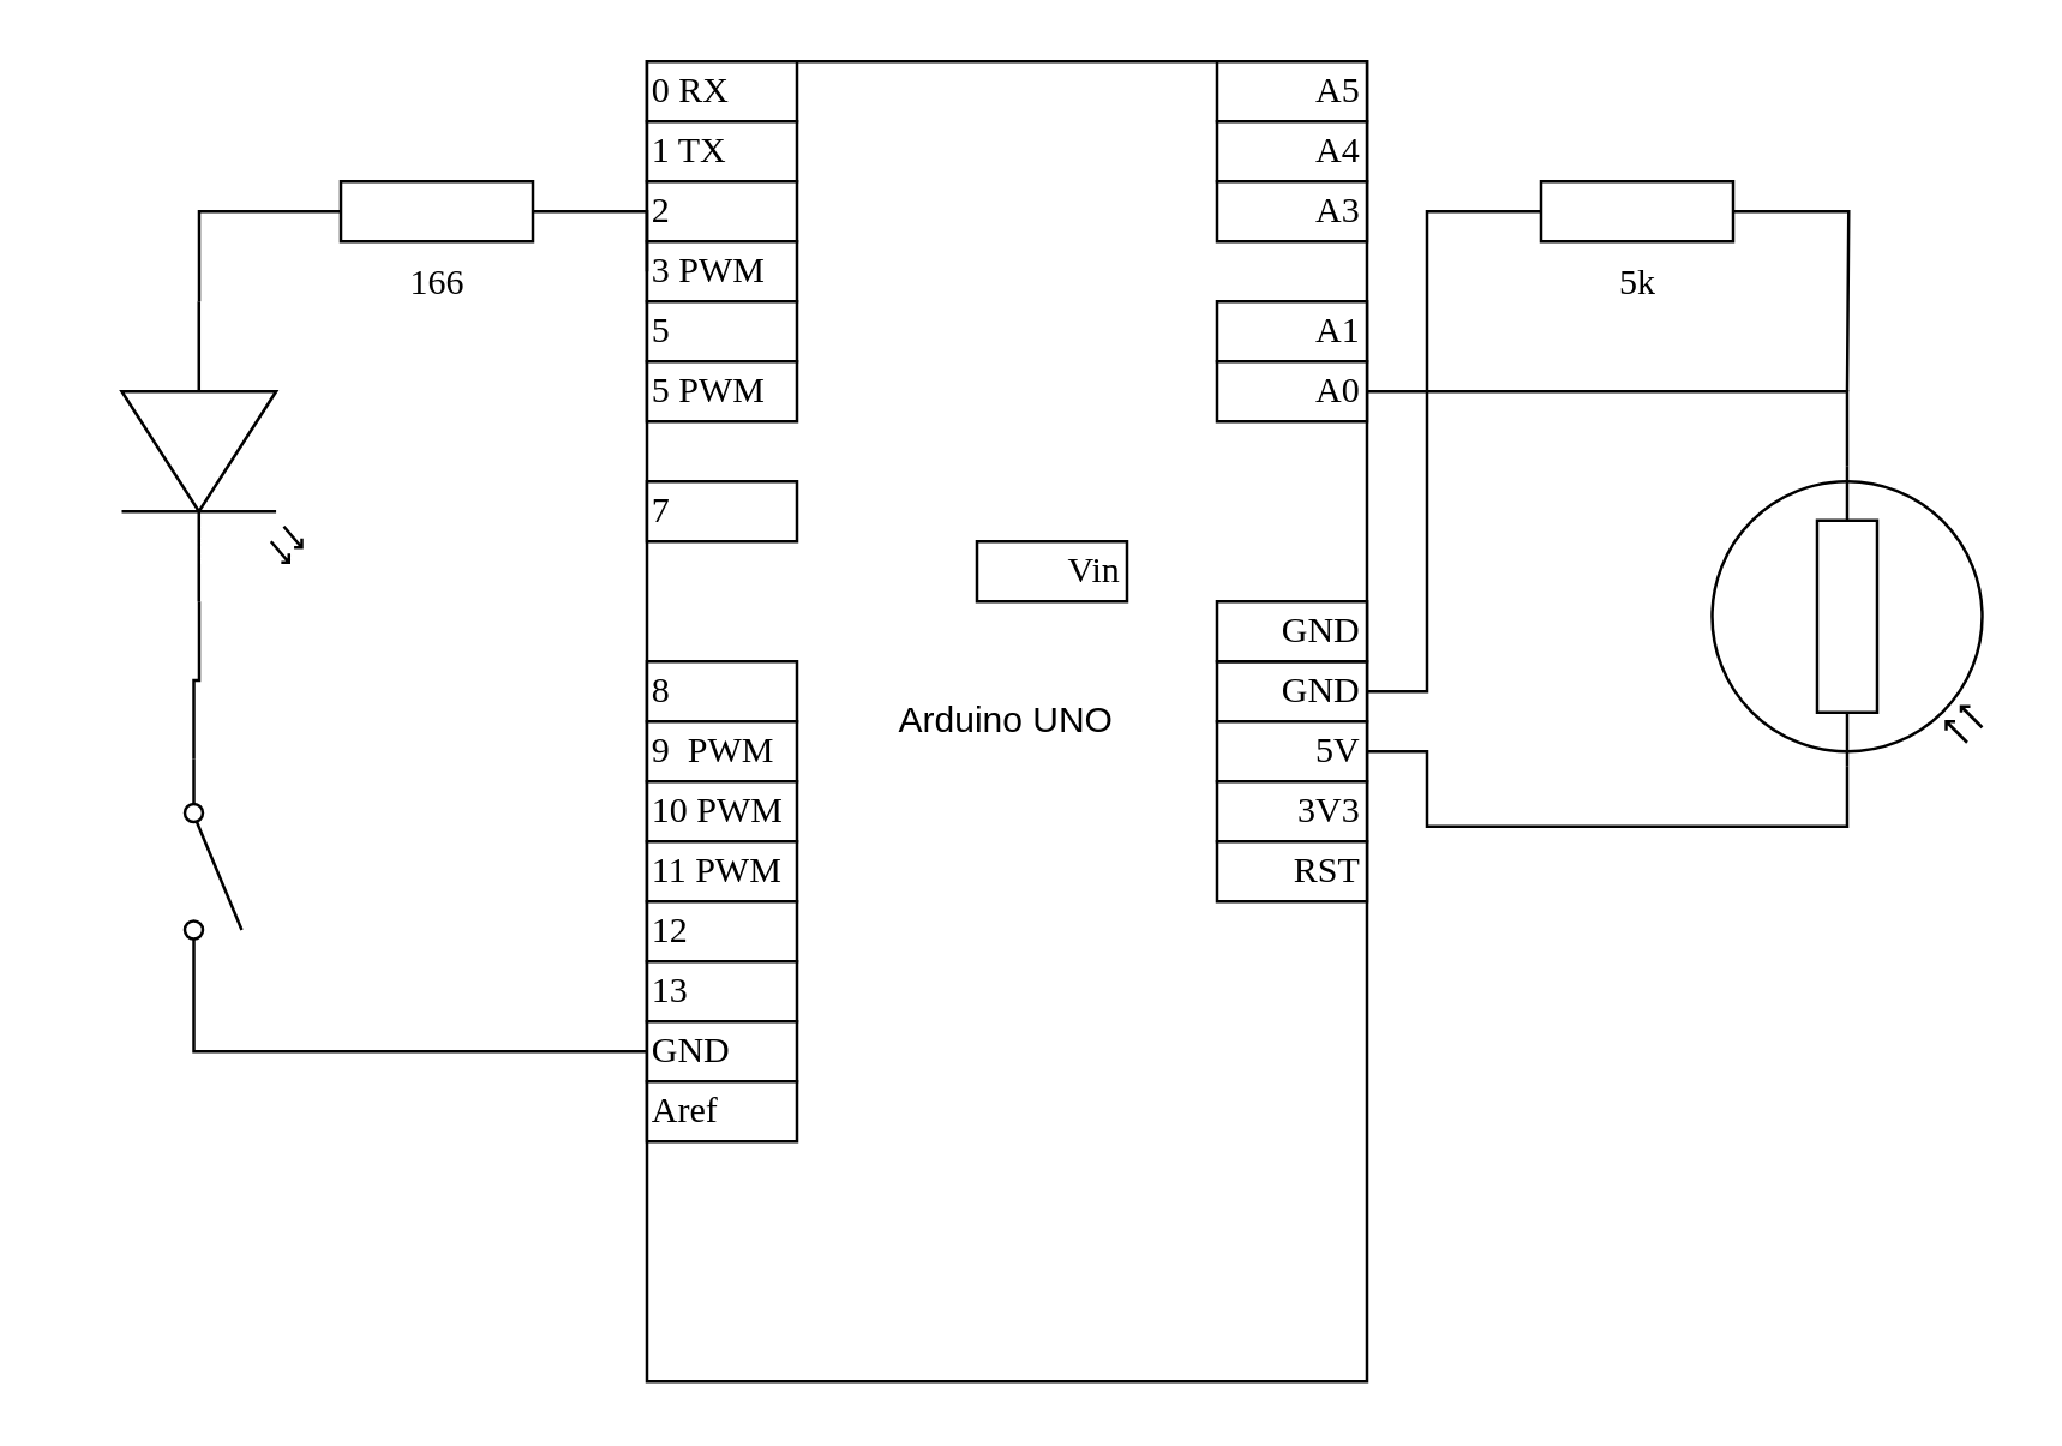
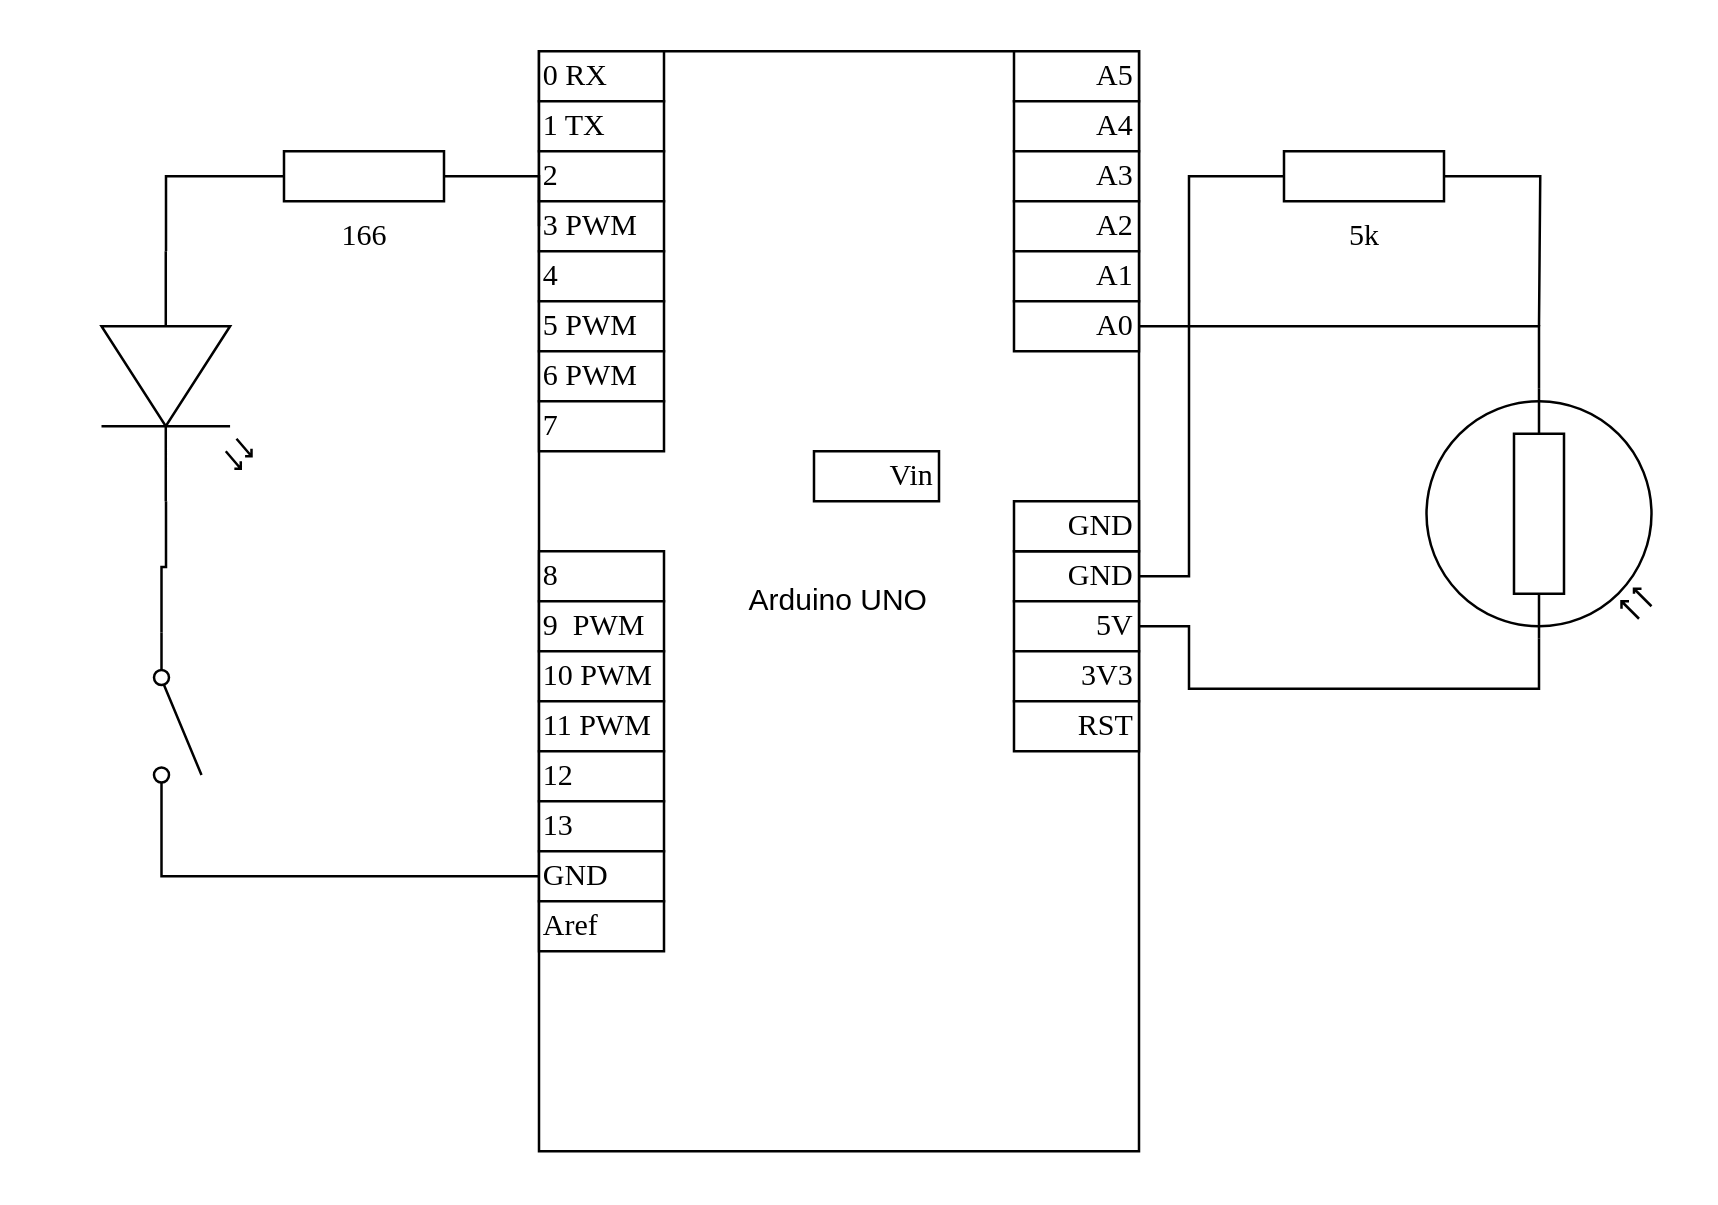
+ <mxCell id="22" value="A2" style="rounded=0;whiteSpace=wrap;html=1;fontFamily=Lucida Console;points=[[1,0.5,0,0,0]];align=right;" vertex="1" parent="1"><mxGeometry x="405" y="80" width="50" height="20" as="geometry" /></mxCell>
- <mxCell id="7" value="5" style="rounded=0;whiteSpace=wrap;html=1;points=[[0,0.5,0,0,0]];align=left;spacingLeft=0;spacing=2;fontFamily=Lucida Console;" vertex="1" parent="1"><mxGeometry x="215" y="100" width="50" height="20" as="geometry" /></mxCell>
+ <mxCell id="7" value="4" style="rounded=0;whiteSpace=wrap;html=1;points=[[0,0.5,0,0,0]];align=left;spacingLeft=0;spacing=2;fontFamily=Lucida Console;" vertex="1" parent="1"><mxGeometry x="215" y="100" width="50" height="20" as="geometry" /></mxCell>
+ <mxCell id="9" value="6 PWM" style="rounded=0;whiteSpace=wrap;html=1;points=[[0,0.5,0,0,0]];align=left;spacingLeft=0;spacing=2;fontFamily=Lucida Console;" vertex="1" parent="1"><mxGeometry x="215" y="140" width="50" height="20" as="geometry" /></mxCell>
